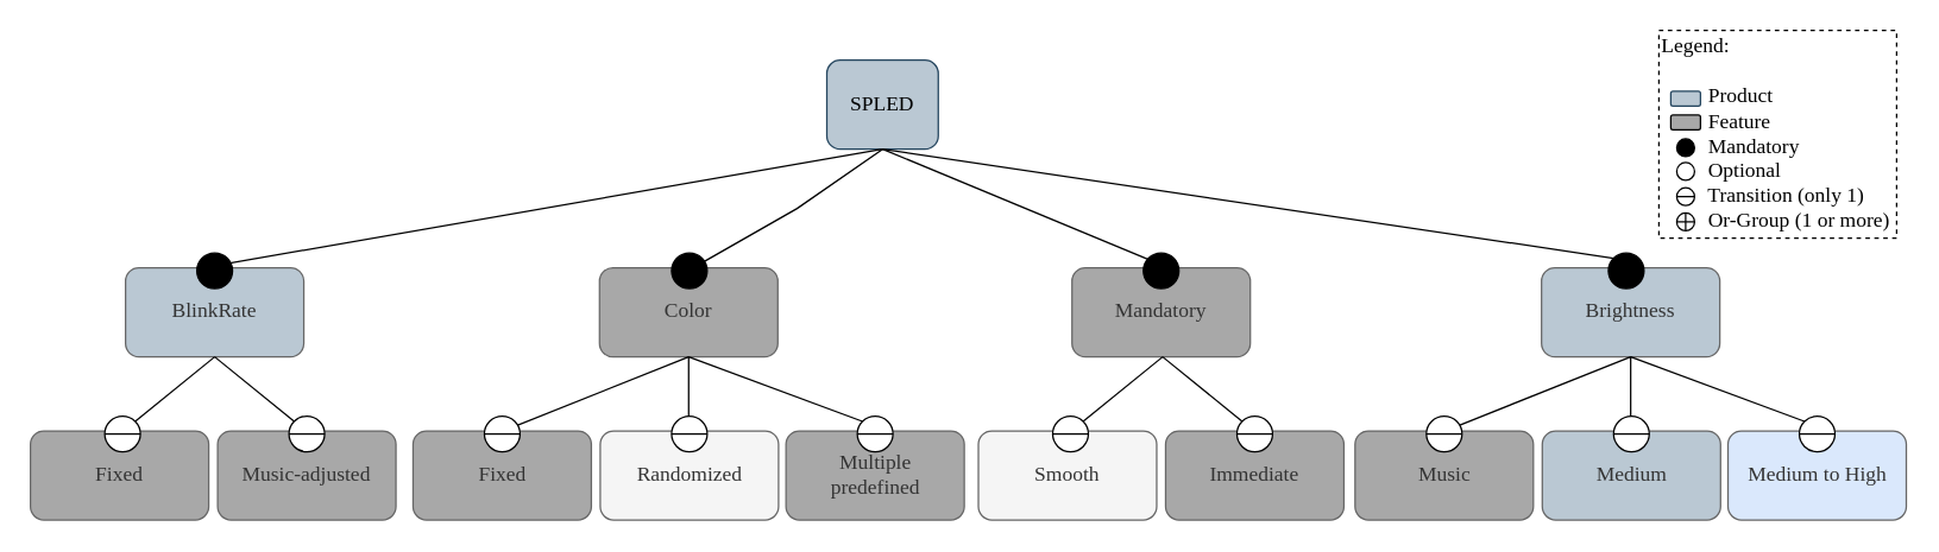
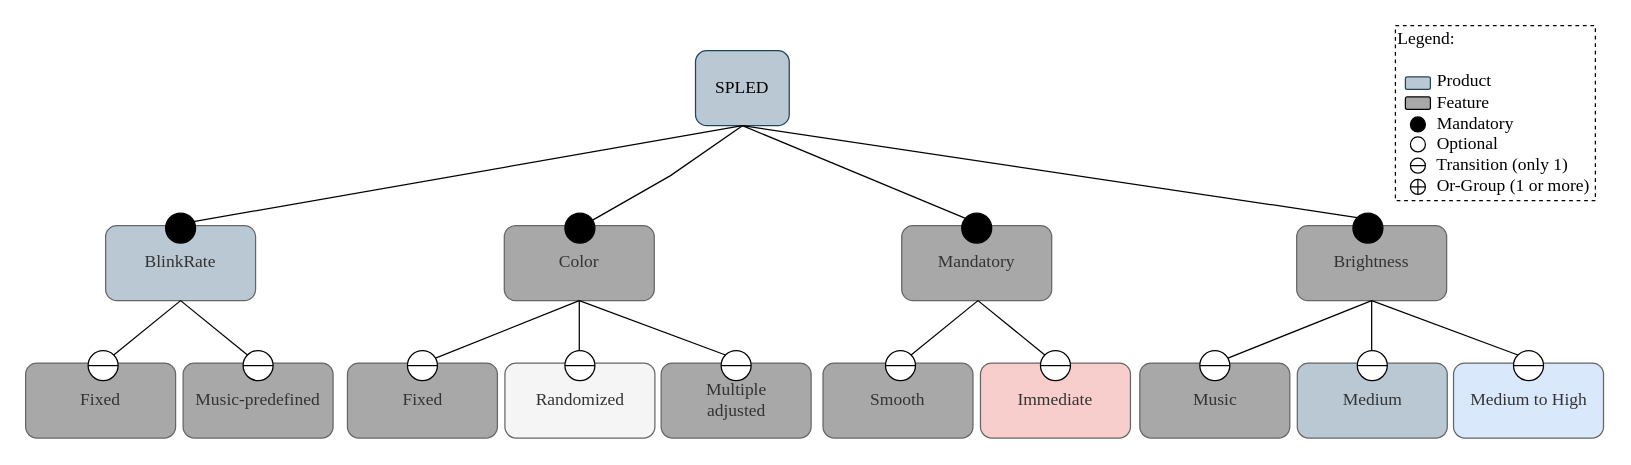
- <mxCell id="14" value="Brightness" style="whiteSpace=wrap;html=1;rounded=1;shadow=0;labelBackgroundColor=none;strokeWidth=1;fontFamily=Times New Roman;fontSize=14;align=center;fillColor=#bac8d3;strokeColor=#666666;fontColor=#333333;" parent="1" vertex="1"><mxGeometry x="1037" y="180" width="120" height="60" as="geometry" /></mxCell>
+ <mxCell id="14" value="Brightness" style="whiteSpace=wrap;html=1;rounded=1;shadow=0;labelBackgroundColor=none;strokeWidth=1;fontFamily=Times New Roman;fontSize=14;align=center;fillColor=#A8A8A8;strokeColor=#666666;fontColor=#333333;" parent="1" vertex="1"><mxGeometry x="1037" y="180" width="120" height="60" as="geometry" /></mxCell>
- <mxCell id="5" value="Music-adjusted" style="whiteSpace=wrap;html=1;rounded=1;shadow=0;labelBackgroundColor=none;strokeWidth=1;fontFamily=Times New Roman;fontSize=14;align=center;fillColor=#A8A8A8;strokeColor=#666666;fontColor=#333333;" parent="1" vertex="1"><mxGeometry x="146" y="290" width="120" height="60" as="geometry" /></mxCell>
+ <mxCell id="5" value="Music-predefined" style="whiteSpace=wrap;html=1;rounded=1;shadow=0;labelBackgroundColor=none;strokeWidth=1;fontFamily=Times New Roman;fontSize=14;align=center;fillColor=#A8A8A8;strokeColor=#666666;fontColor=#333333;" parent="1" vertex="1"><mxGeometry x="146" y="290" width="120" height="60" as="geometry" /></mxCell>
- <mxCell id="19" value="Multiple&lt;br&gt;predefined" style="whiteSpace=wrap;html=1;rounded=1;shadow=0;labelBackgroundColor=none;strokeWidth=1;fontFamily=Times New Roman;fontSize=14;align=center;fillColor=#A8A8A8;strokeColor=#666666;fontColor=#333333;" parent="1" vertex="1"><mxGeometry x="528.5" y="290" width="120" height="60" as="geometry" /></mxCell>
+ <mxCell id="19" value="Multiple&lt;br&gt;adjusted" style="whiteSpace=wrap;html=1;rounded=1;shadow=0;labelBackgroundColor=none;strokeWidth=1;fontFamily=Times New Roman;fontSize=14;align=center;fillColor=#A8A8A8;strokeColor=#666666;fontColor=#333333;" parent="1" vertex="1"><mxGeometry x="528.5" y="290" width="120" height="60" as="geometry" /></mxCell>
- <mxCell id="28" value="Smooth" style="whiteSpace=wrap;html=1;rounded=1;shadow=0;labelBackgroundColor=none;strokeWidth=1;fontFamily=Times New Roman;fontSize=14;align=center;fillColor=#f5f5f5;strokeColor=#666666;fontColor=#333333;" parent="1" vertex="1"><mxGeometry x="658" y="290" width="120" height="60" as="geometry" /></mxCell>
+ <mxCell id="28" value="Smooth" style="whiteSpace=wrap;html=1;rounded=1;shadow=0;labelBackgroundColor=none;strokeWidth=1;fontFamily=Times New Roman;fontSize=14;align=center;fillColor=#A8A8A8;strokeColor=#666666;fontColor=#333333;" parent="1" vertex="1"><mxGeometry x="658" y="290" width="120" height="60" as="geometry" /></mxCell>
- <mxCell id="29" value="Immediate" style="whiteSpace=wrap;html=1;rounded=1;shadow=0;labelBackgroundColor=none;strokeWidth=1;fontFamily=Times New Roman;fontSize=14;align=center;fillColor=#A8A8A8;strokeColor=#666666;fontColor=#333333;" parent="1" vertex="1"><mxGeometry x="784" y="290" width="120" height="60" as="geometry" /></mxCell>
+ <mxCell id="29" value="Immediate" style="whiteSpace=wrap;html=1;rounded=1;shadow=0;labelBackgroundColor=none;strokeWidth=1;fontFamily=Times New Roman;fontSize=14;align=center;fillColor=#f8cecc;strokeColor=#666666;fontColor=#333333;" parent="1" vertex="1"><mxGeometry x="784" y="290" width="120" height="60" as="geometry" /></mxCell>
